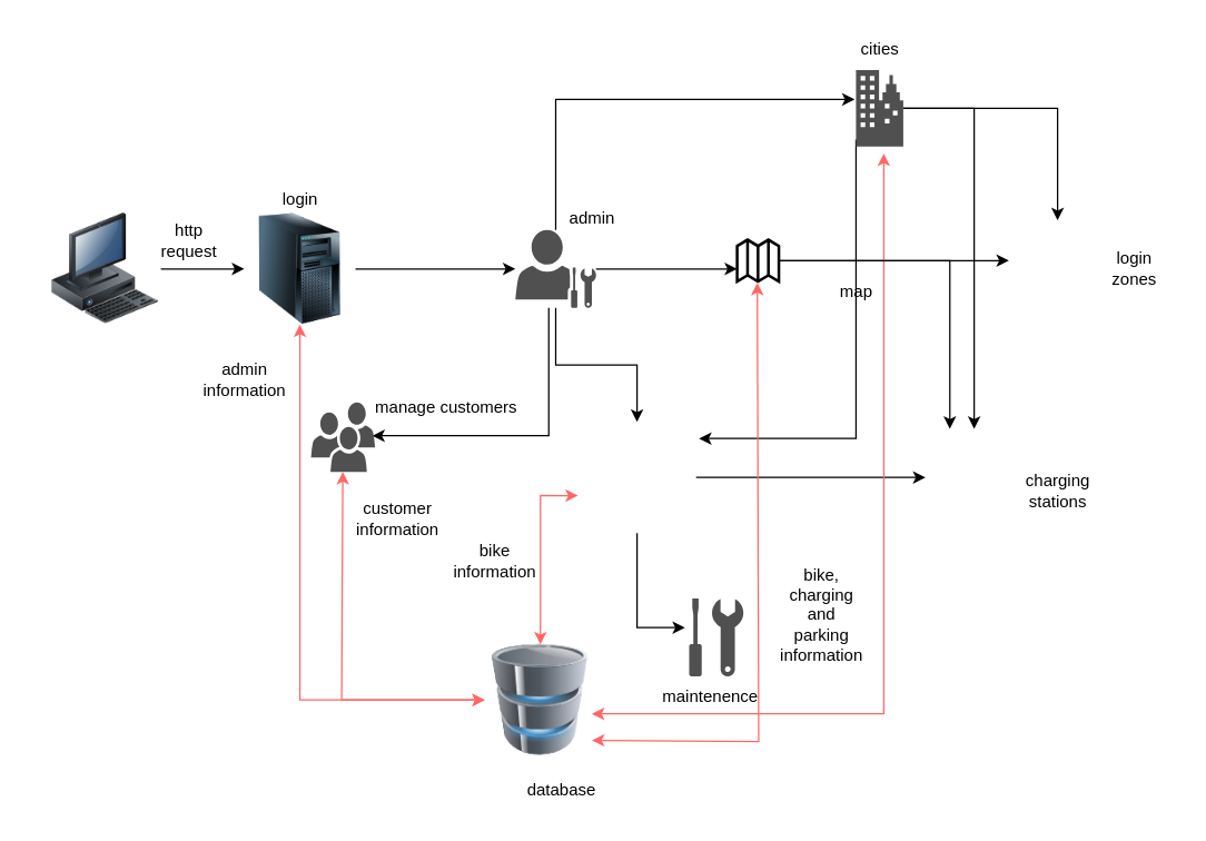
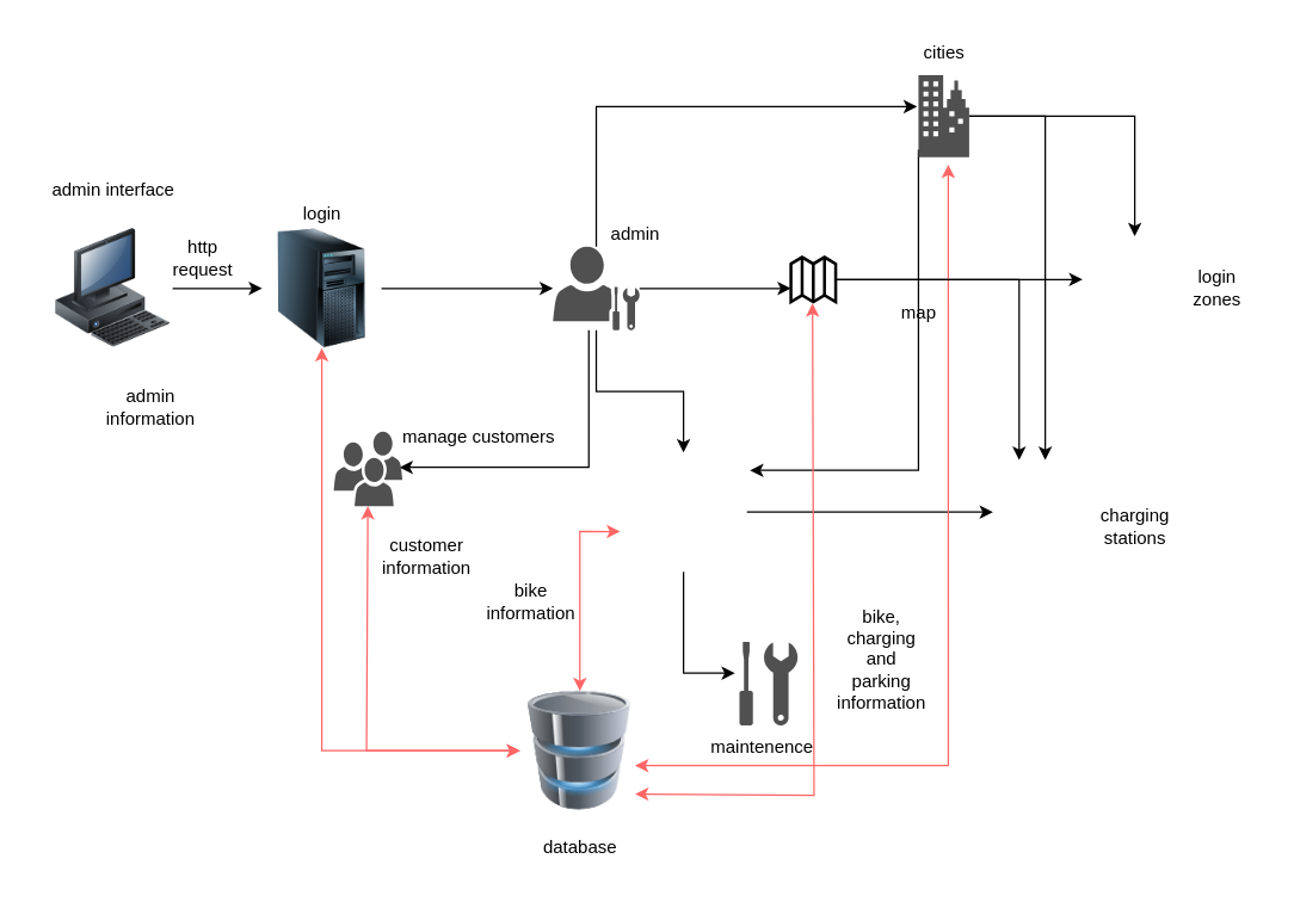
+ <mxCell id="45" value="admin interface" style="text;html=1;align=center;verticalAlign=middle;resizable=0;points=[];autosize=1;strokeColor=none;fillColor=none;" vertex="1" parent="1"><mxGeometry x="20" y="112" width="110" height="30" as="geometry" /></mxCell>
- <mxCell id="40" value="admin&lt;br&gt;information" style="text;html=1;align=center;verticalAlign=middle;resizable=0;points=[];autosize=1;strokeColor=none;fillColor=none;" vertex="1" parent="1"><mxGeometry x="135" y="253" width="80" height="40" as="geometry" /></mxCell>
+ <mxCell id="40" value="admin&lt;br&gt;information" style="text;html=1;align=center;verticalAlign=middle;resizable=0;points=[];autosize=1;strokeColor=none;fillColor=none;" vertex="1" parent="1"><mxGeometry x="60" y="253" width="80" height="40" as="geometry" /></mxCell>
- <mxCell id="26" value="database" style="text;html=1;align=center;verticalAlign=middle;resizable=0;points=[];autosize=1;strokeColor=none;fillColor=none;" vertex="1" parent="1"><mxGeometry x="368" y="553" width="70" height="30" as="geometry" /></mxCell>
+ <mxCell id="26" value="database" style="text;html=1;align=center;verticalAlign=middle;resizable=0;points=[];autosize=1;strokeColor=none;fillColor=none;" vertex="1" parent="1"><mxGeometry x="353" y="553" width="70" height="30" as="geometry" /></mxCell>
